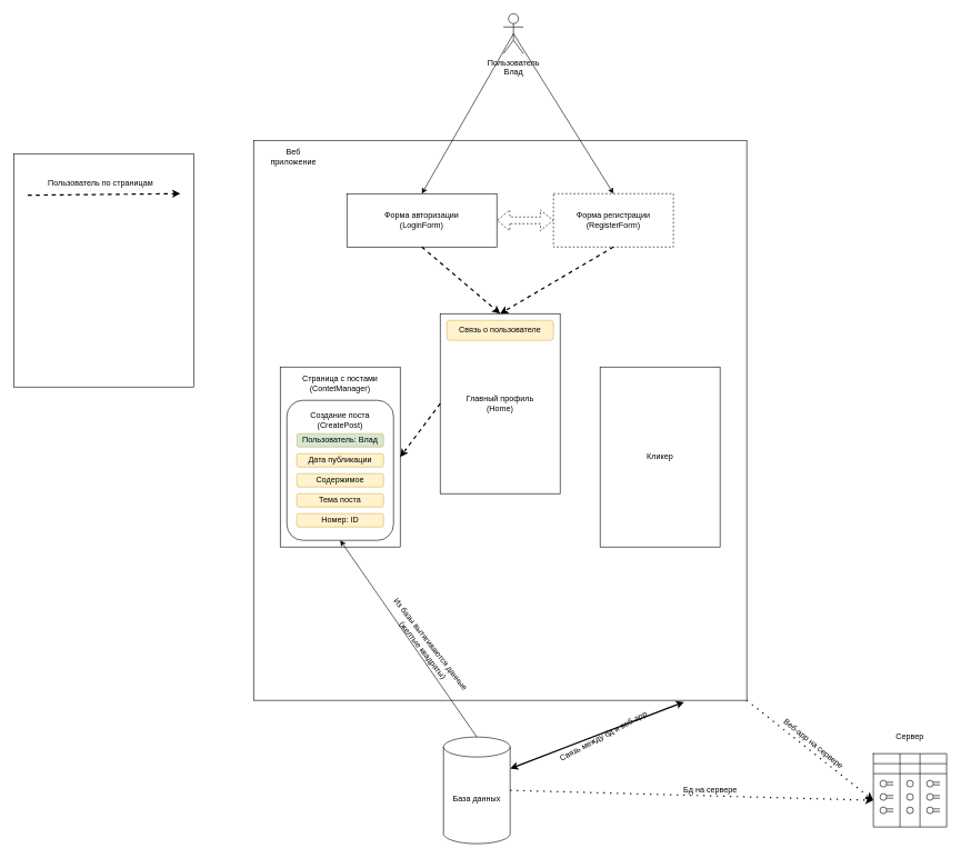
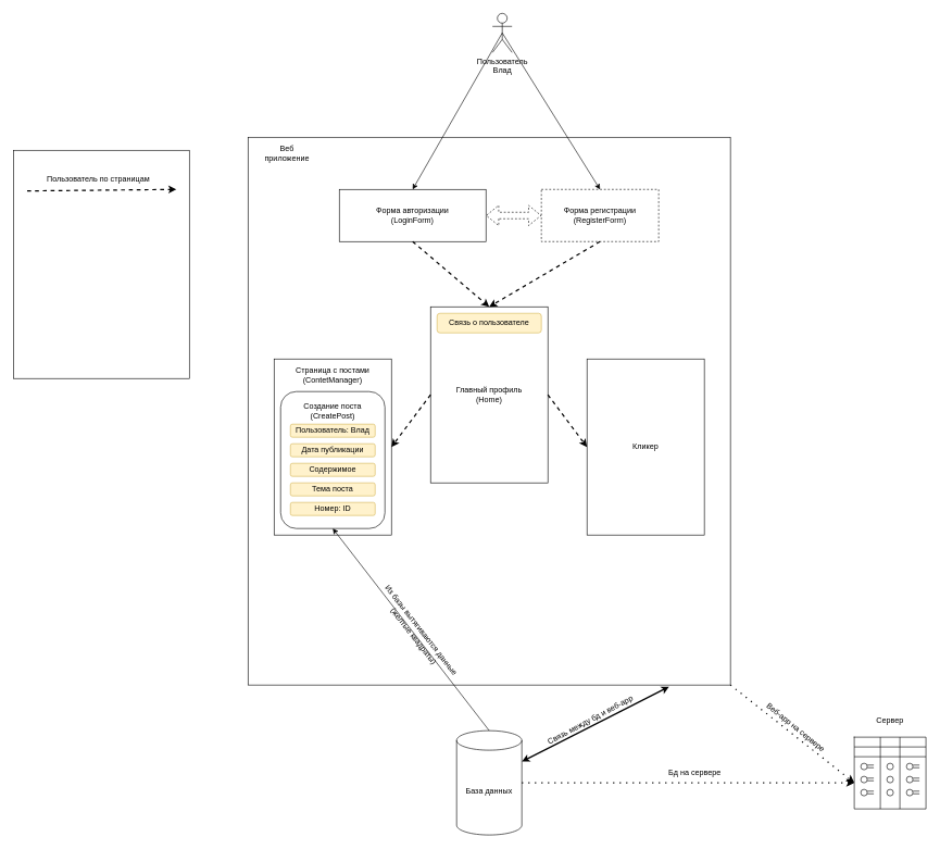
+ <mxCell id="56" value="" style="endArrow=classic;html=1;rounded=0;exitX=1;exitY=0.5;exitDx=0;exitDy=0;entryX=0;entryY=0.5;entryDx=0;entryDy=0;dashed=1;strokeWidth=2;" edge="1" parent="1" source="3" target="55"><mxGeometry width="50" height="50" relative="1" as="geometry"><mxPoint x="690" y="615" as="sourcePoint" /><mxPoint x="610" y="695" as="targetPoint" /></mxGeometry></mxCell>
- <mxCell id="51" value="Пользователь: Влад" style="rounded=1;whiteSpace=wrap;html=1;fillColor=#d5e8d4;strokeColor=#d6b656;" parent="1" vertex="1"><mxGeometry x="445" y="650" width="130" height="20" as="geometry" /></mxCell>
+ <mxCell id="51" value="Пользователь: Влад" style="rounded=1;whiteSpace=wrap;html=1;fillColor=#fff2cc;strokeColor=#d6b656;" parent="1" vertex="1"><mxGeometry x="445" y="650" width="130" height="20" as="geometry" /></mxCell>
- <mxCell id="13" value="База данных" style="shape=cylinder3;whiteSpace=wrap;html=1;boundedLbl=1;backgroundOutline=1;size=15;" parent="1" vertex="1"><mxGeometry x="665" y="1105" width="100" height="160" as="geometry" /></mxCell>
+ <mxCell id="13" value="База данных" style="shape=cylinder3;whiteSpace=wrap;html=1;boundedLbl=1;backgroundOutline=1;size=15;" parent="1" vertex="1"><mxGeometry x="700" y="1120" width="100" height="160" as="geometry" /></mxCell>
